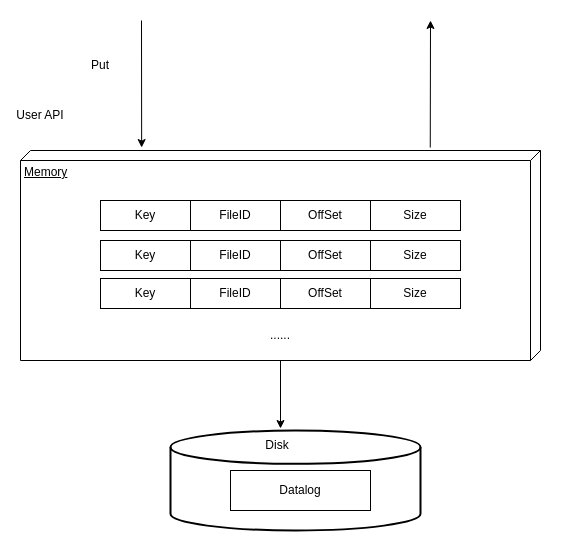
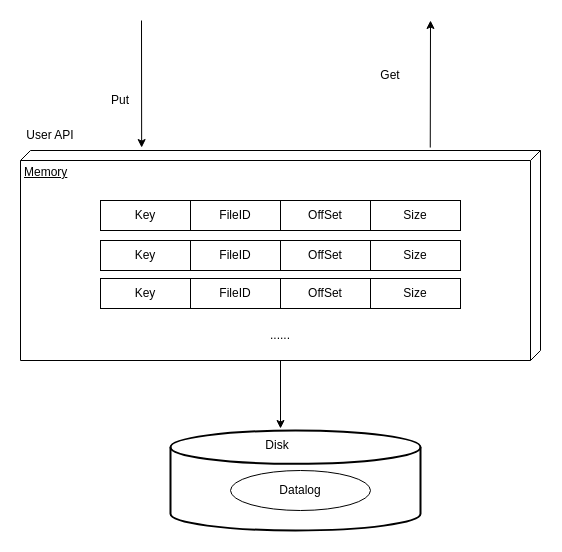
- <mxCell id="5" value="Put" style="text;html=1;strokeColor=none;fillColor=none;align=center;verticalAlign=middle;whiteSpace=wrap;rounded=0;" vertex="1" parent="1"><mxGeometry x="70" y="50" width="60" height="30" as="geometry" /></mxCell>
+ <mxCell id="5" value="Put" style="text;html=1;strokeColor=none;fillColor=none;align=center;verticalAlign=middle;whiteSpace=wrap;rounded=0;" vertex="1" parent="1"><mxGeometry x="90" y="85" width="60" height="30" as="geometry" /></mxCell>
+ <mxCell id="6" value="Get" style="text;html=1;strokeColor=none;fillColor=none;align=center;verticalAlign=middle;whiteSpace=wrap;rounded=0;" vertex="1" parent="1"><mxGeometry x="360" y="60" width="60" height="30" as="geometry" /></mxCell>
- <mxCell id="2" value="User API" style="text;html=1;strokeColor=none;fillColor=none;align=center;verticalAlign=middle;whiteSpace=wrap;rounded=0;" vertex="1" parent="1"><mxGeometry x="10" y="100" width="60" height="30" as="geometry" /></mxCell>
+ <mxCell id="2" value="User API" style="text;html=1;strokeColor=none;fillColor=none;align=center;verticalAlign=middle;whiteSpace=wrap;rounded=0;" vertex="1" parent="1"><mxGeometry x="20" y="120" width="60" height="30" as="geometry" /></mxCell>
- <mxCell id="10" value="Datalog" style="rounded=0;whiteSpace=wrap;html=1;" vertex="1" parent="1"><mxGeometry x="230" y="470" width="140" height="40" as="geometry" /></mxCell>
+ <mxCell id="10" value="Datalog" style="ellipse;whiteSpace=wrap;html=1;" vertex="1" parent="1"><mxGeometry x="230" y="470" width="140" height="40" as="geometry" /></mxCell>
